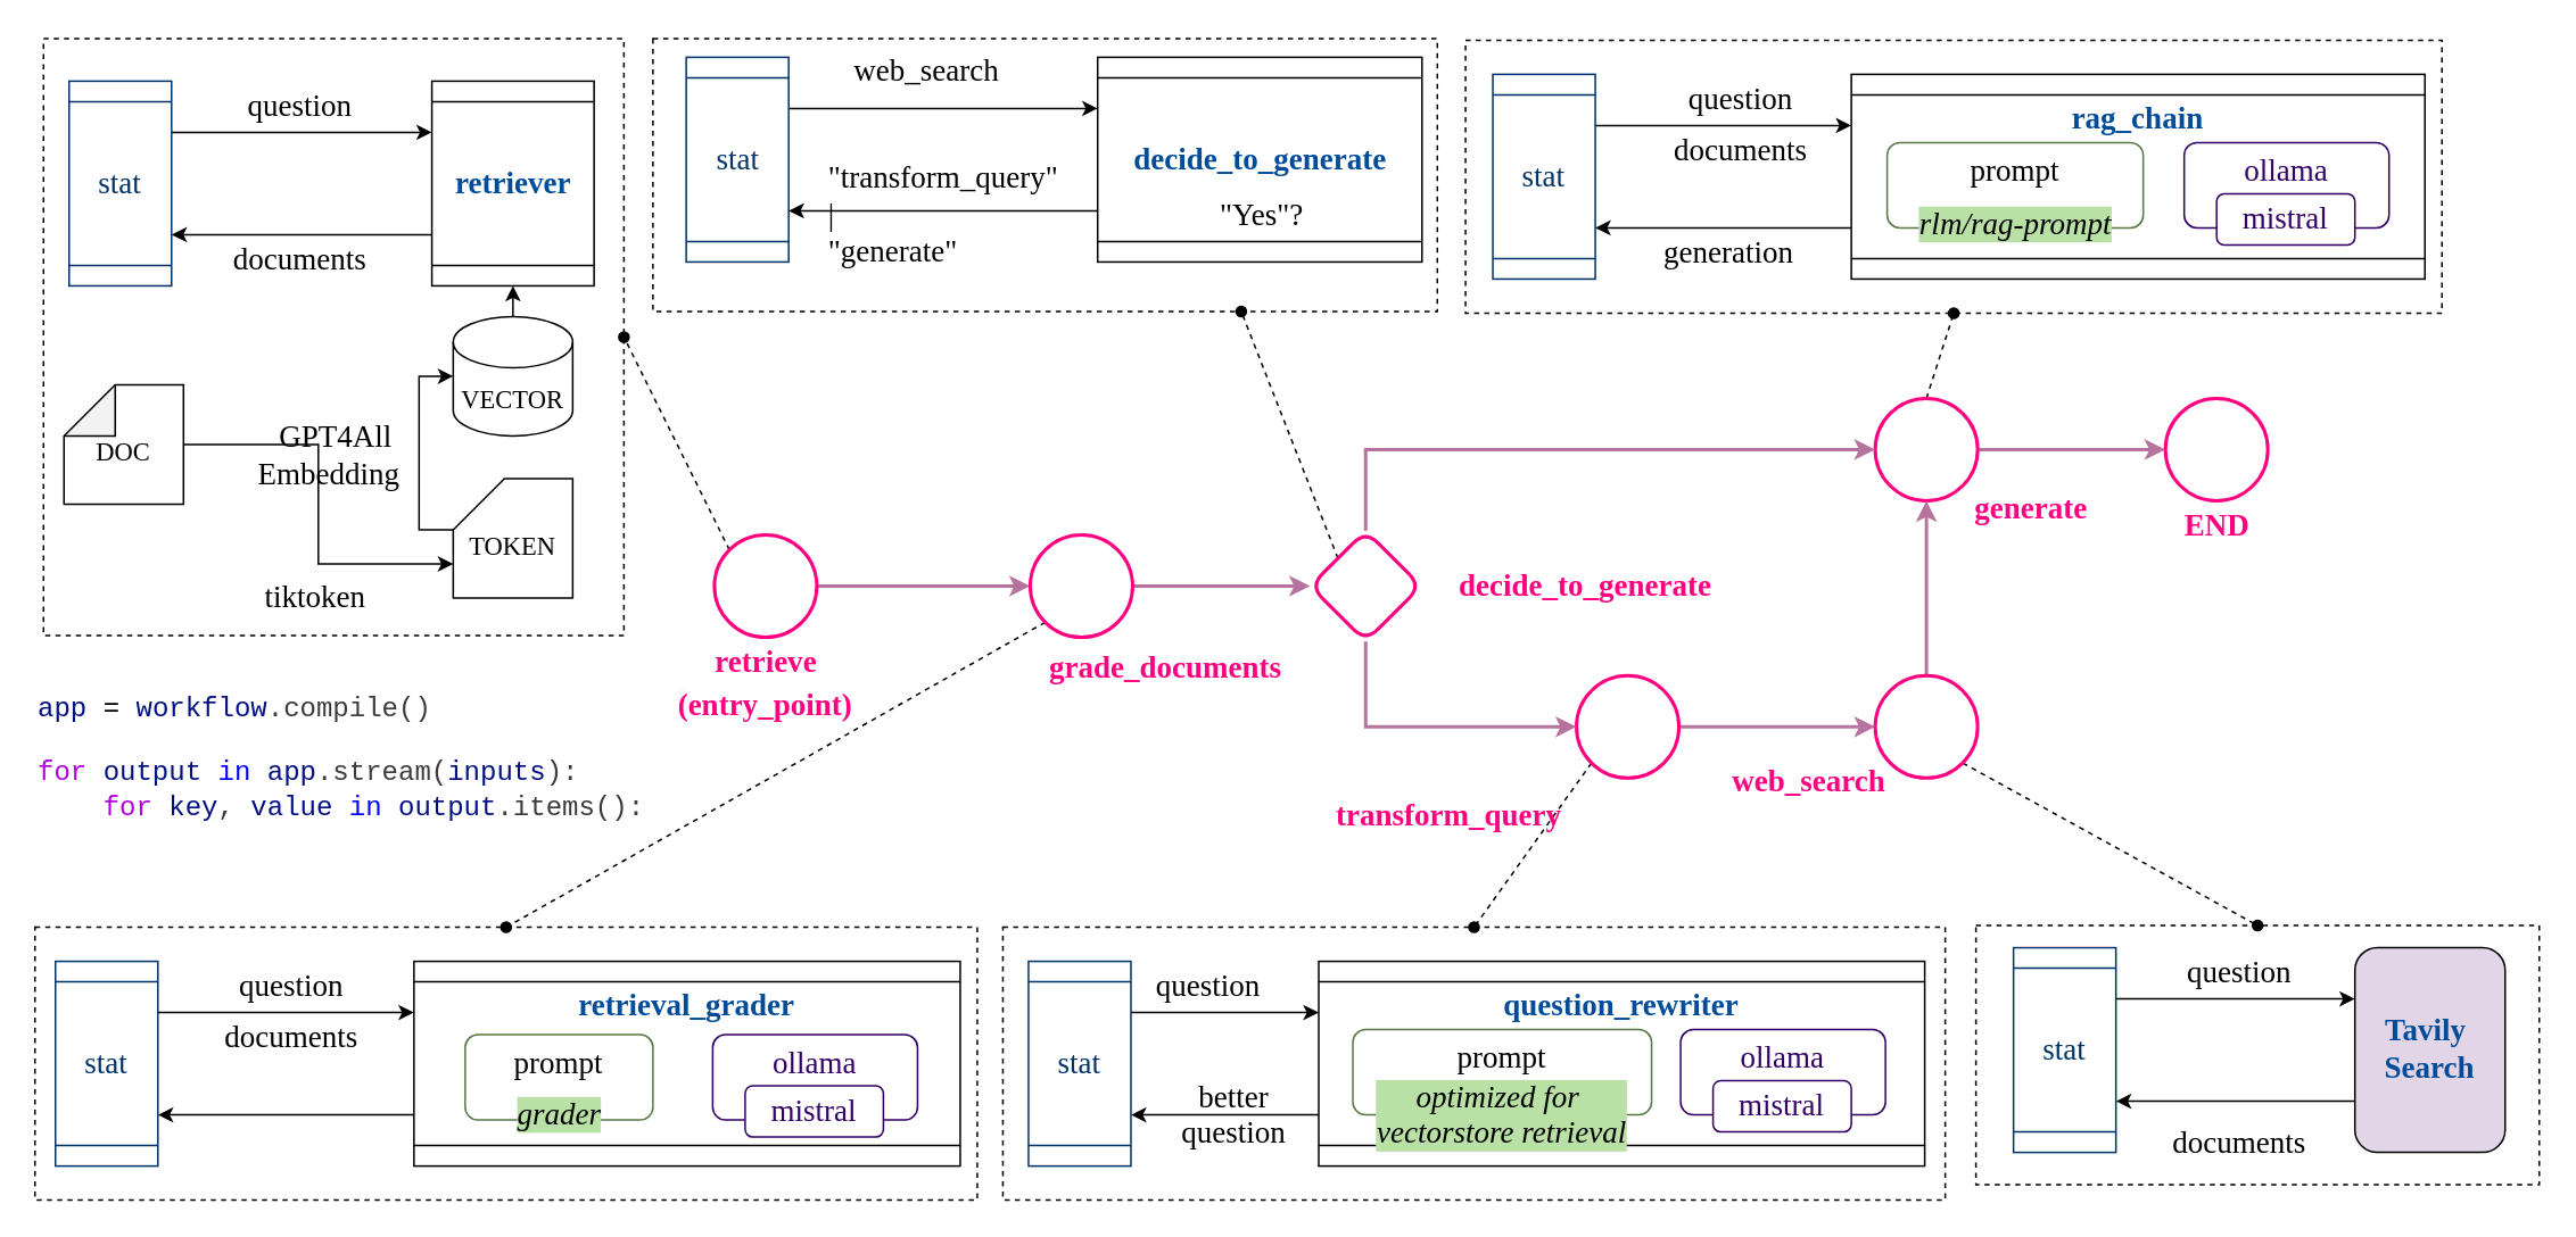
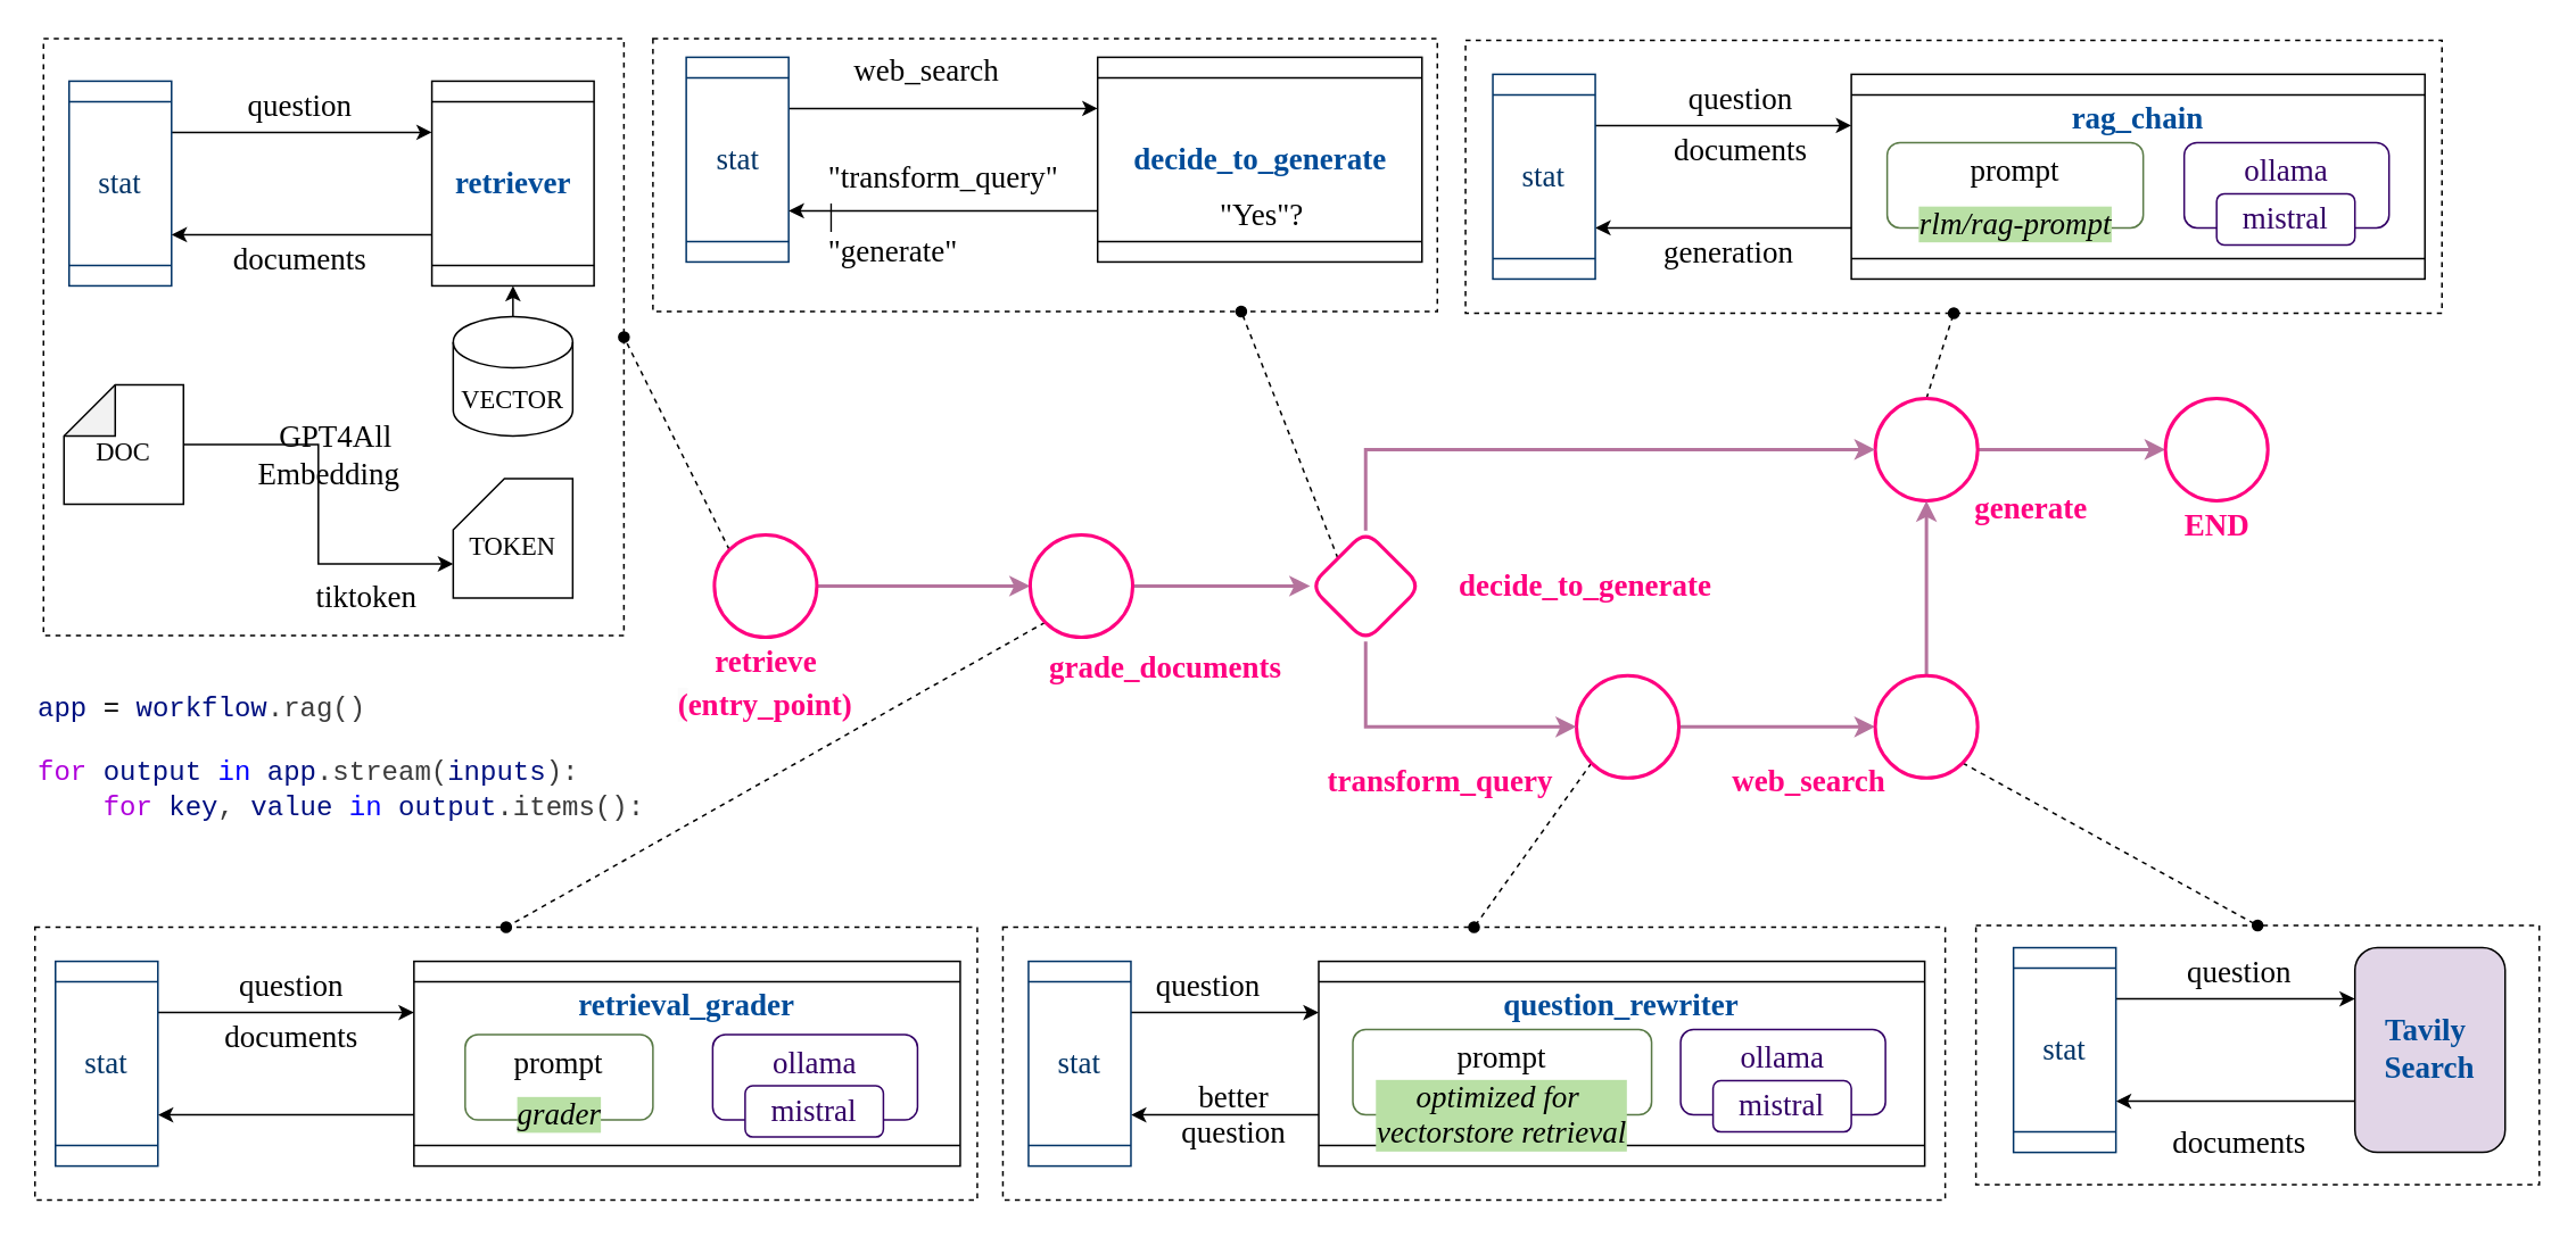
- <mxCell id="84" style="edgeStyle=orthogonalEdgeStyle;rounded=0;orthogonalLoop=1;jettySize=auto;html=1;exitX=0;exitY=0;exitDx=0;exitDy=30;exitPerimeter=0;entryX=0;entryY=0.5;entryDx=0;entryDy=0;entryPerimeter=0;fontFamily=Garamond;fontSize=18;labelBackgroundColor=none;fontColor=default;fontStyle=0;" edge="1" parent="1" source="50" target="52"><mxGeometry relative="1" as="geometry" /></mxCell>
- <mxCell id="85" value="tiktoken" style="text;html=1;align=right;verticalAlign=middle;resizable=0;points=[];autosize=1;strokeColor=none;fillColor=none;fontFamily=Garamond;fontSize=18;fontColor=default;" vertex="1" parent="1"><mxGeometry x="125" y="330" width="90" height="40" as="geometry" /></mxCell>
+ <mxCell id="85" value="tiktoken" style="text;html=1;align=right;verticalAlign=middle;resizable=0;points=[];autosize=1;strokeColor=none;fillColor=none;fontFamily=Garamond;fontSize=18;fontColor=default;" vertex="1" parent="1"><mxGeometry x="155" y="330" width="90" height="40" as="geometry" /></mxCell>
- <mxCell id="98" value="&lt;div style=&quot;color: rgb(59, 59, 59); background-color: rgb(255, 255, 255); font-family: Menlo, Monaco, &amp;quot;Courier New&amp;quot;, monospace; font-size: 16px; line-height: 21px; white-space-collapse: preserve;&quot;&gt;&lt;span style=&quot;color: rgb(0, 16, 128); font-size: 16px;&quot;&gt;app&lt;/span&gt; &lt;span style=&quot;color: rgb(0, 0, 0); font-size: 16px;&quot;&gt;=&lt;/span&gt; &lt;span style=&quot;color: rgb(0, 16, 128); font-size: 16px;&quot;&gt;workflow&lt;/span&gt;.compile()&lt;/div&gt;" style="text;html=1;align=left;verticalAlign=middle;resizable=0;points=[];autosize=1;strokeColor=none;fillColor=none;fontSize=16;" vertex="1" parent="1"><mxGeometry x="20" y="400.5" width="250" height="30" as="geometry" /></mxCell>
+ <mxCell id="98" value="&lt;div style=&quot;color: rgb(59, 59, 59); background-color: rgb(255, 255, 255); font-family: Menlo, Monaco, &amp;quot;Courier New&amp;quot;, monospace; font-size: 16px; line-height: 21px; white-space-collapse: preserve;&quot;&gt;&lt;span style=&quot;color: rgb(0, 16, 128); font-size: 16px;&quot;&gt;app&lt;/span&gt; &lt;span style=&quot;color: rgb(0, 0, 0); font-size: 16px;&quot;&gt;=&lt;/span&gt; &lt;span style=&quot;color: rgb(0, 16, 128); font-size: 16px;&quot;&gt;workflow&lt;/span&gt;.rag()&lt;/div&gt;" style="text;html=1;align=left;verticalAlign=middle;resizable=0;points=[];autosize=1;strokeColor=none;fillColor=none;fontSize=16;" vertex="1" parent="1"><mxGeometry x="20" y="400.5" width="250" height="30" as="geometry" /></mxCell>
- <mxCell id="34" value="&lt;div style=&quot;font-size: 18px; line-height: 21px; white-space-collapse: preserve;&quot;&gt;&lt;span style=&quot;font-size: 18px;&quot;&gt;transform_query&lt;/span&gt;&lt;/div&gt;" style="text;html=1;align=center;verticalAlign=middle;resizable=0;points=[];autosize=1;strokeColor=none;fillColor=none;fontSize=18;fontFamily=Garamond;fontColor=#FF0080;labelBackgroundColor=none;fontStyle=1;" vertex="1" parent="1"><mxGeometry x="768" y="463" width="160" height="30" as="geometry" /></mxCell>
+ <mxCell id="34" value="&lt;div style=&quot;font-size: 18px; line-height: 21px; white-space-collapse: preserve;&quot;&gt;&lt;span style=&quot;font-size: 18px;&quot;&gt;transform_query&lt;/span&gt;&lt;/div&gt;" style="text;html=1;align=center;verticalAlign=middle;resizable=0;points=[];autosize=1;strokeColor=none;fillColor=none;fontSize=18;fontFamily=Garamond;fontColor=#FF0080;labelBackgroundColor=none;fontStyle=1;" vertex="1" parent="1"><mxGeometry x="763" y="443" width="160" height="30" as="geometry" /></mxCell>
